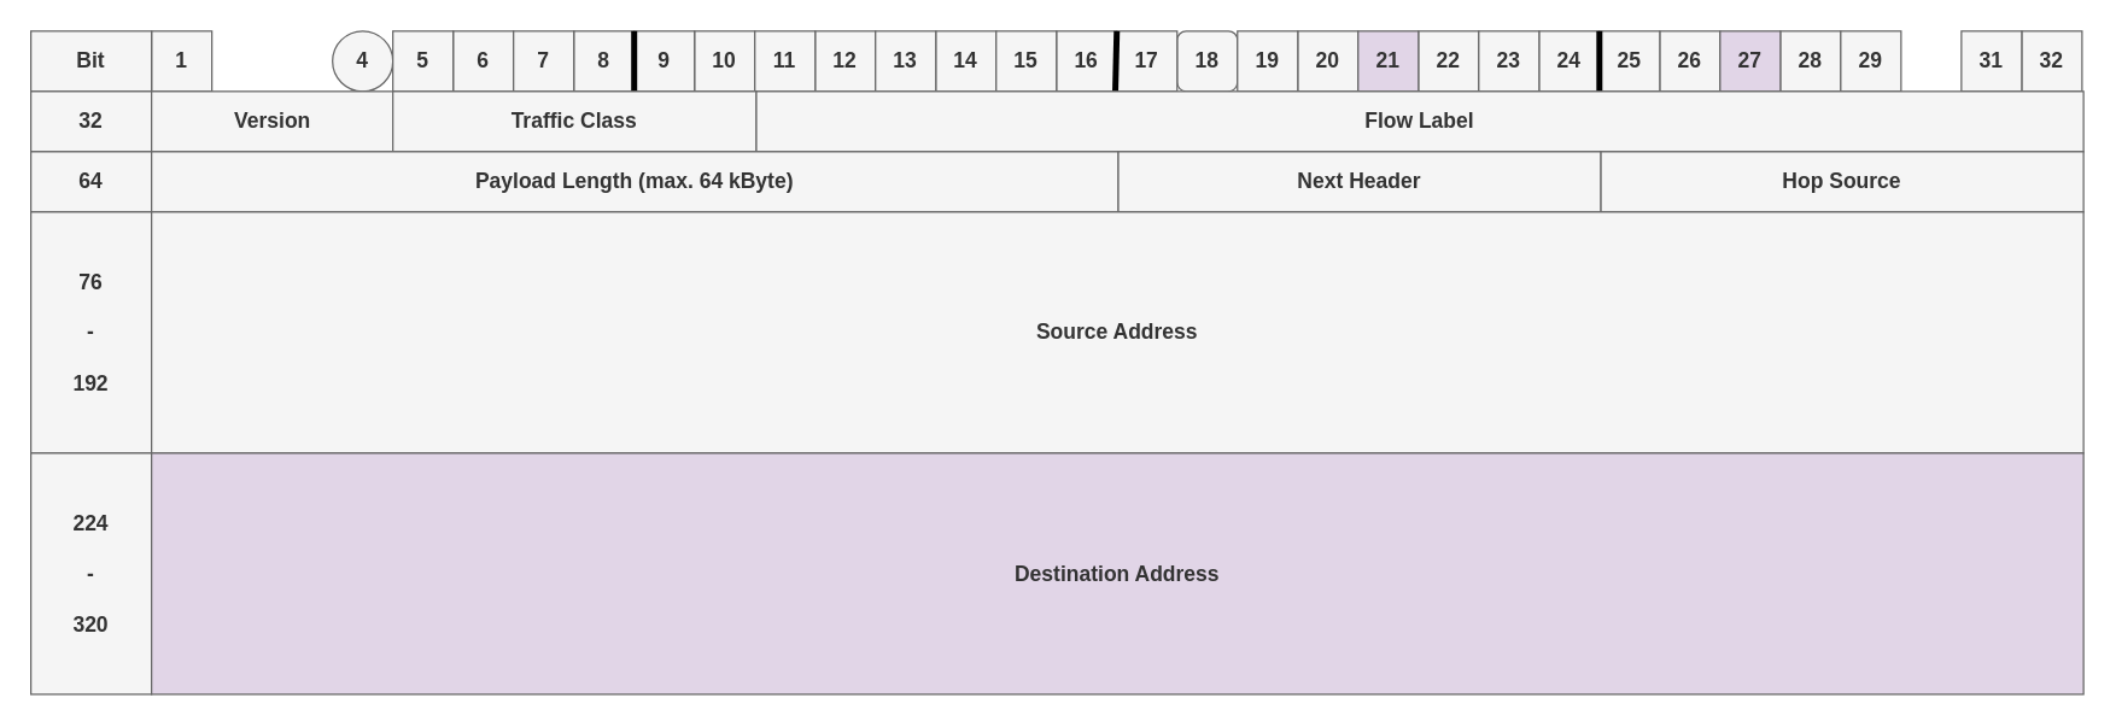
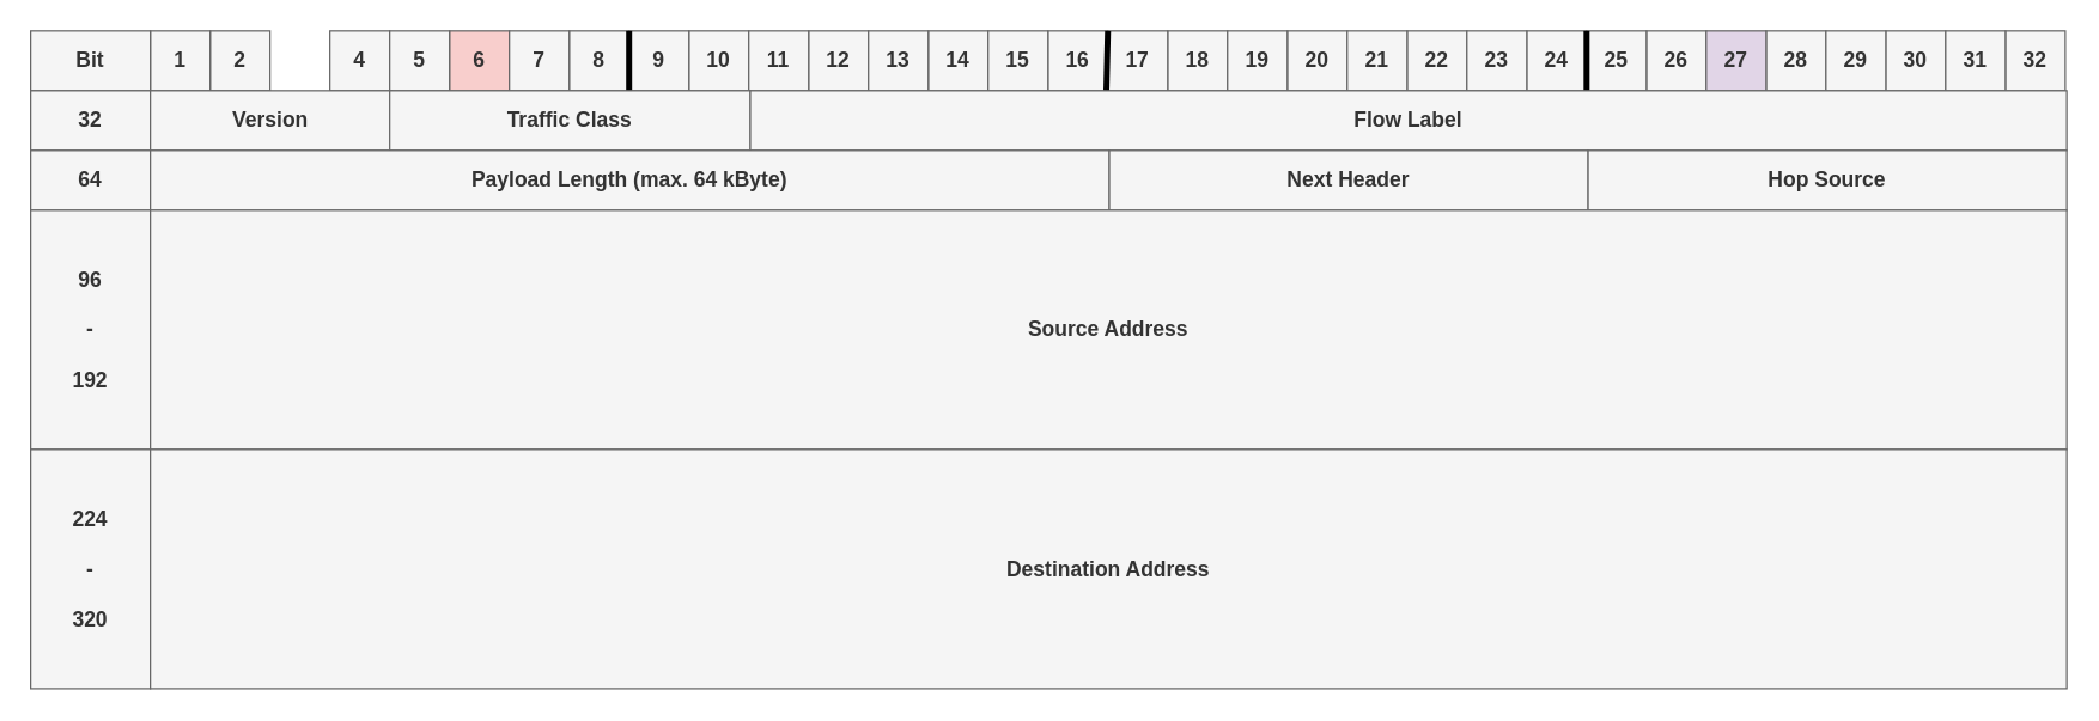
+ <mxCell id="2" value="2" style="rounded=0;whiteSpace=wrap;html=1;fontSize=14;fontStyle=1;fillColor=#f5f5f5;strokeColor=#666666;fontColor=#333333;" vertex="1" parent="1"><mxGeometry x="140" y="20" width="40" height="40" as="geometry" /></mxCell>
- <mxCell id="4" value="4" style="ellipse;whiteSpace=wrap;html=1;fontSize=14;fontStyle=1;fillColor=#f5f5f5;strokeColor=#666666;fontColor=#333333;" vertex="1" parent="1"><mxGeometry x="220" y="20" width="40" height="40" as="geometry" /></mxCell>
+ <mxCell id="4" value="4" style="rounded=0;whiteSpace=wrap;html=1;fontSize=14;fontStyle=1;fillColor=#f5f5f5;strokeColor=#666666;fontColor=#333333;" vertex="1" parent="1"><mxGeometry x="220" y="20" width="40" height="40" as="geometry" /></mxCell>
- <mxCell id="5" value="6" style="rounded=0;whiteSpace=wrap;html=1;fontSize=14;fontStyle=1;fillColor=#f5f5f5;strokeColor=#666666;fontColor=#333333;" vertex="1" parent="1"><mxGeometry x="300" y="20" width="40" height="40" as="geometry" /></mxCell>
+ <mxCell id="5" value="6" style="rounded=0;whiteSpace=wrap;html=1;fontSize=14;fontStyle=1;fillColor=#f8cecc;strokeColor=#666666;fontColor=#333333;" vertex="1" parent="1"><mxGeometry x="300" y="20" width="40" height="40" as="geometry" /></mxCell>
- <mxCell id="17" value="18" style="whiteSpace=wrap;html=1;fontSize=14;fontStyle=1;fillColor=#f5f5f5;strokeColor=#666666;fontColor=#333333;rounded=1;" vertex="1" parent="1"><mxGeometry x="780" y="20" width="40" height="40" as="geometry" /></mxCell>
+ <mxCell id="17" value="18" style="rounded=0;whiteSpace=wrap;html=1;fontSize=14;fontStyle=1;fillColor=#f5f5f5;strokeColor=#666666;fontColor=#333333;" vertex="1" parent="1"><mxGeometry x="780" y="20" width="40" height="40" as="geometry" /></mxCell>
- <mxCell id="22" value="21" style="rounded=0;whiteSpace=wrap;html=1;fontSize=14;fontStyle=1;fillColor=#e1d5e7;strokeColor=#666666;fontColor=#333333;" vertex="1" parent="1"><mxGeometry x="900" y="20" width="40" height="40" as="geometry" /></mxCell>
+ <mxCell id="22" value="21" style="rounded=0;whiteSpace=wrap;html=1;fontSize=14;fontStyle=1;fillColor=#f5f5f5;strokeColor=#666666;fontColor=#333333;" vertex="1" parent="1"><mxGeometry x="900" y="20" width="40" height="40" as="geometry" /></mxCell>
+ <mxCell id="29" value="30" style="rounded=0;whiteSpace=wrap;html=1;fontSize=14;fontStyle=1;fillColor=#f5f5f5;strokeColor=#666666;fontColor=#333333;" vertex="1" parent="1"><mxGeometry x="1260" y="20" width="40" height="40" as="geometry" /></mxCell>
- <mxCell id="39" value="76&lt;br&gt;&lt;br&gt;-&lt;br&gt;&lt;br&gt;192" style="rounded=0;whiteSpace=wrap;html=1;fontSize=14;fontStyle=1;fillColor=#f5f5f5;strokeColor=#666666;fontColor=#333333;" vertex="1" parent="1"><mxGeometry x="20" y="140" width="80" height="160" as="geometry" /></mxCell>
+ <mxCell id="39" value="96&lt;br&gt;&lt;br&gt;-&lt;br&gt;&lt;br&gt;192" style="rounded=0;whiteSpace=wrap;html=1;fontSize=14;fontStyle=1;fillColor=#f5f5f5;strokeColor=#666666;fontColor=#333333;" vertex="1" parent="1"><mxGeometry x="20" y="140" width="80" height="160" as="geometry" /></mxCell>
- <mxCell id="48" value="Destination Address" style="rounded=0;whiteSpace=wrap;html=1;fontSize=14;fontStyle=1;fillColor=#e1d5e7;strokeColor=#666666;fontColor=#333333;" vertex="1" parent="1"><mxGeometry x="100" y="300" width="1281" height="160" as="geometry" /></mxCell>
+ <mxCell id="48" value="Destination Address" style="rounded=0;whiteSpace=wrap;html=1;fontSize=14;fontStyle=1;fillColor=#f5f5f5;strokeColor=#666666;fontColor=#333333;" vertex="1" parent="1"><mxGeometry x="100" y="300" width="1281" height="160" as="geometry" /></mxCell>
